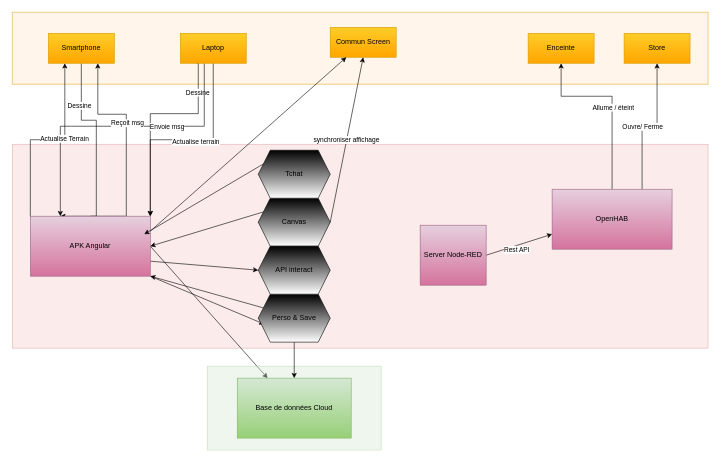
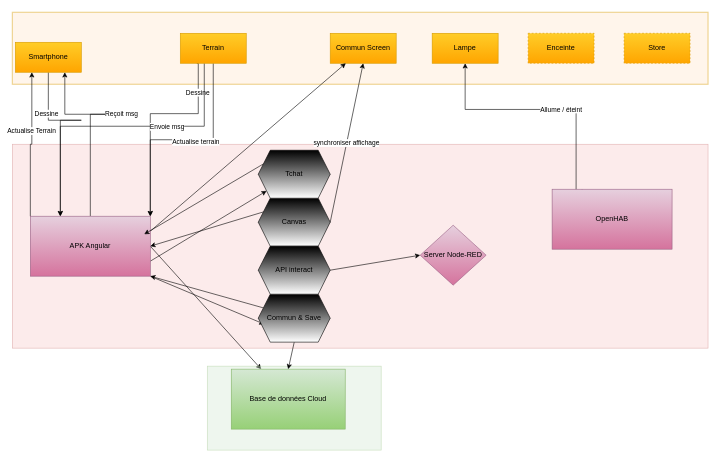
- <mxCell id="14" value="&lt;div&gt;Commun Screen&lt;/div&gt;" style="html=1;whiteSpace=wrap;fillColor=#ffcd28;gradientColor=#ffa500;strokeColor=#d79b00;" parent="1" vertex="1"><mxGeometry x="550" y="45" width="110" height="50" as="geometry" /></mxCell>
+ <mxCell id="14" value="&lt;div&gt;Commun Screen&lt;/div&gt;" style="html=1;whiteSpace=wrap;fillColor=#ffcd28;gradientColor=#ffa500;strokeColor=#d79b00;" parent="1" vertex="1"><mxGeometry x="550" y="55" width="110" height="50" as="geometry" /></mxCell>
- <mxCell id="6" value="Smartphone" style="html=1;whiteSpace=wrap;fillColor=#ffcd28;gradientColor=#ffa500;strokeColor=#d79b00;" parent="1" vertex="1"><mxGeometry x="80" y="55" width="110" height="50" as="geometry" /></mxCell>
+ <mxCell id="6" value="Smartphone" style="html=1;whiteSpace=wrap;fillColor=#ffcd28;gradientColor=#ffa500;strokeColor=#d79b00;" parent="1" vertex="1"><mxGeometry x="25" y="70" width="110" height="50" as="geometry" /></mxCell>
- <mxCell id="13" value="&lt;div&gt;Laptop&lt;/div&gt;" style="html=1;whiteSpace=wrap;fillColor=#ffcd28;gradientColor=#ffa500;strokeColor=#d79b00;" parent="1" vertex="1"><mxGeometry x="300" y="55" width="110" height="50" as="geometry" /></mxCell>
+ <mxCell id="13" value="&lt;div&gt;Terrain&lt;/div&gt;" style="html=1;whiteSpace=wrap;fillColor=#ffcd28;gradientColor=#ffa500;strokeColor=#d79b00;" parent="1" vertex="1"><mxGeometry x="300" y="55" width="110" height="50" as="geometry" /></mxCell>
+ <mxCell id="27" value="&lt;div&gt;Lampe&lt;/div&gt;" style="html=1;whiteSpace=wrap;fillColor=#ffcd28;gradientColor=#ffa500;strokeColor=#d79b00;" parent="1" vertex="1"><mxGeometry x="720" y="55" width="110" height="50" as="geometry" /></mxCell>
- <mxCell id="34" value="Enceinte" style="html=1;whiteSpace=wrap;fillColor=#ffcd28;gradientColor=#ffa500;strokeColor=#d79b00;" parent="1" vertex="1"><mxGeometry x="880" y="55" width="110" height="50" as="geometry" /></mxCell>
+ <mxCell id="34" value="Enceinte" style="html=1;whiteSpace=wrap;fillColor=#ffcd28;gradientColor=#ffa500;strokeColor=#d79b00;dashed=1;" parent="1" vertex="1"><mxGeometry x="880" y="55" width="110" height="50" as="geometry" /></mxCell>
- <mxCell id="35" value="Store" style="html=1;whiteSpace=wrap;fillColor=#ffcd28;gradientColor=#ffa500;strokeColor=#d79b00;" parent="1" vertex="1"><mxGeometry x="1040" y="55" width="110" height="50" as="geometry" /></mxCell>
+ <mxCell id="35" value="Store" style="html=1;whiteSpace=wrap;fillColor=#ffcd28;gradientColor=#ffa500;strokeColor=#d79b00;dashed=1;" parent="1" vertex="1"><mxGeometry x="1040" y="55" width="110" height="50" as="geometry" /></mxCell>
- <mxCell id="32" style="edgeStyle=orthogonalEdgeStyle;rounded=0;orthogonalLoop=1;jettySize=auto;html=1;exitX=0.5;exitY=0;exitDx=0;exitDy=0;entryX=0.5;entryY=1;entryDx=0;entryDy=0;" parent="1" source="39" target="34" edge="1"><mxGeometry relative="1" as="geometry"><mxPoint x="935" y="260" as="sourcePoint" /><Array as="points"><mxPoint x="1020" y="160" /><mxPoint x="935" y="160" /></Array></mxGeometry></mxCell>
- <mxCell id="33" value="&lt;div&gt;Allume / éteint&lt;/div&gt;" style="edgeLabel;html=1;align=center;verticalAlign=middle;resizable=0;points=[];" parent="32" connectable="0" vertex="1"><mxGeometry x="-0.071" y="-1" relative="1" as="geometry"><mxPoint as="offset" /></mxGeometry></mxCell>
+ <mxCell id="24" value="&lt;div&gt;Allume / éteint&lt;/div&gt;" style="edgeStyle=orthogonalEdgeStyle;rounded=0;orthogonalLoop=1;jettySize=auto;html=1;exitX=0.25;exitY=0;exitDx=0;exitDy=0;" parent="1" source="39" target="27" edge="1"><mxGeometry relative="1" as="geometry"><Array as="points"><mxPoint x="960" y="350" /><mxPoint x="960" y="182" /><mxPoint x="775" y="182" /></Array><mxPoint x="802.5" y="260" as="sourcePoint" /></mxGeometry></mxCell>
- <mxCell id="36" style="edgeStyle=orthogonalEdgeStyle;rounded=0;orthogonalLoop=1;jettySize=auto;html=1;exitX=0.75;exitY=0;exitDx=0;exitDy=0;entryX=0.5;entryY=1;entryDx=0;entryDy=0;" parent="1" source="39" target="35" edge="1"><mxGeometry relative="1" as="geometry"><mxPoint x="1095" y="260" as="sourcePoint" /></mxGeometry></mxCell>
- <mxCell id="37" value="Ouvre/ Ferme" style="edgeLabel;html=1;align=center;verticalAlign=middle;resizable=0;points=[];" parent="36" connectable="0" vertex="1"><mxGeometry x="-0.103" relative="1" as="geometry"><mxPoint as="offset" /></mxGeometry></mxCell>
- <mxCell id="40" style="edgeStyle=none;html=1;exitX=1;exitY=0.5;exitDx=0;exitDy=0;entryX=0;entryY=0.75;entryDx=0;entryDy=0;" parent="1" source="42" target="39" edge="1"><mxGeometry relative="1" as="geometry" /></mxCell>
- <mxCell id="41" value="Rest API" style="edgeLabel;html=1;align=center;verticalAlign=middle;resizable=0;points=[];" parent="40" vertex="1" connectable="0"><mxGeometry x="-0.471" y="1" relative="1" as="geometry"><mxPoint x="21" y="1" as="offset" /></mxGeometry></mxCell>
- <mxCell id="42" value="&lt;div&gt;Server Node-RED&lt;/div&gt;" style="html=1;whiteSpace=wrap;fillColor=#e6d0de;gradientColor=#d5739d;strokeColor=#996185;" parent="1" vertex="1"><mxGeometry x="700" y="375" width="110" height="100" as="geometry" /></mxCell>
+ <mxCell id="42" value="&lt;div&gt;Server Node-RED&lt;/div&gt;" style="rhombus;html=1;whiteSpace=wrap;fillColor=#e6d0de;gradientColor=#d5739d;strokeColor=#996185;" parent="1" vertex="1"><mxGeometry x="700" y="375" width="110" height="100" as="geometry" /></mxCell>
+ <mxCell id="51" style="edgeStyle=none;html=1;exitX=1;exitY=0.5;exitDx=0;exitDy=0;entryX=0;entryY=0.5;entryDx=0;entryDy=0;" parent="1" source="52" target="42" edge="1"><mxGeometry relative="1" as="geometry" /></mxCell>
- <mxCell id="21" style="edgeStyle=none;html=1;exitX=1;exitY=0.75;exitDx=0;exitDy=0;entryX=0;entryY=0.5;entryDx=0;entryDy=0;" parent="1" source="23" target="52" edge="1"><mxGeometry relative="1" as="geometry" /></mxCell>
+ <mxCell id="21" style="edgeStyle=none;html=1;exitX=1;exitY=0.75;exitDx=0;exitDy=0;" parent="1" source="23" target="47" edge="1"><mxGeometry relative="1" as="geometry" /></mxCell>
- <mxCell id="50" value="Perso &amp;amp; Save" style="shape=hexagon;perimeter=hexagonPerimeter2;whiteSpace=wrap;html=1;fixedSize=1;shadow=0;sketch=0;gradientColor=default;gradientDirection=north;" parent="1" vertex="1"><mxGeometry x="430" y="490" width="120" height="80" as="geometry" /></mxCell>
+ <mxCell id="50" value="Commun &amp;amp; Save" style="shape=hexagon;perimeter=hexagonPerimeter2;whiteSpace=wrap;html=1;fixedSize=1;shadow=0;sketch=0;gradientColor=default;gradientDirection=north;" parent="1" vertex="1"><mxGeometry x="430" y="490" width="120" height="80" as="geometry" /></mxCell>
- <mxCell id="26" value="Base de données Cloud" style="html=1;whiteSpace=wrap;fillColor=#d5e8d4;gradientColor=#97d077;strokeColor=#82b366;" parent="1" vertex="1"><mxGeometry x="395" y="630" width="190" height="100" as="geometry" /></mxCell>
+ <mxCell id="26" value="Base de données Cloud" style="html=1;whiteSpace=wrap;fillColor=#d5e8d4;gradientColor=#97d077;strokeColor=#82b366;" parent="1" vertex="1"><mxGeometry x="385" y="615" width="190" height="100" as="geometry" /></mxCell>
